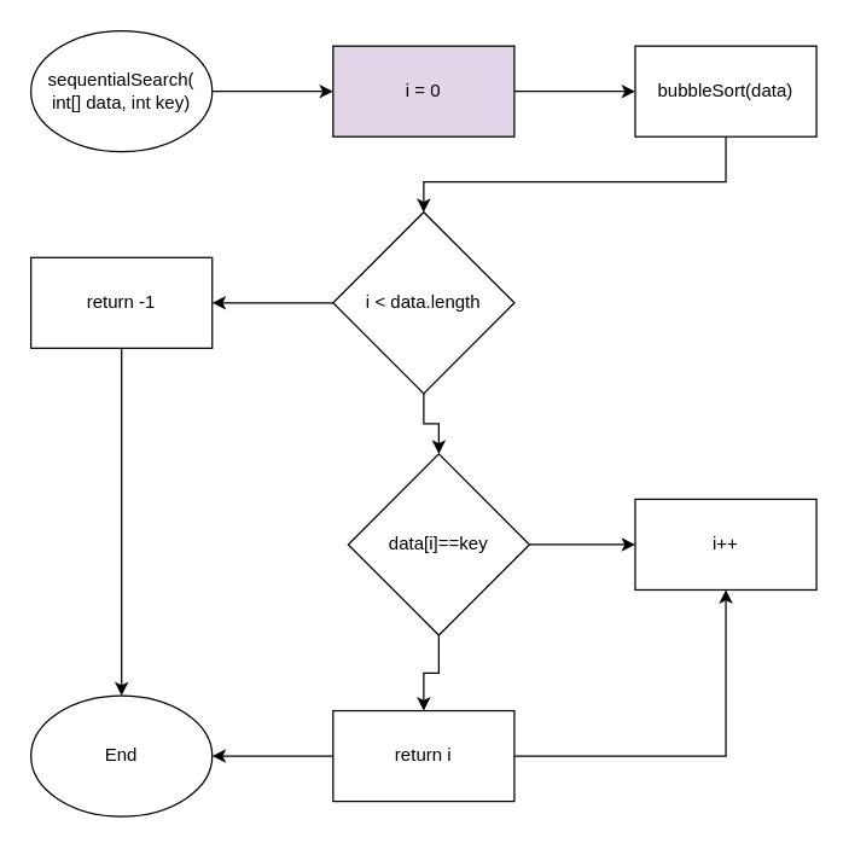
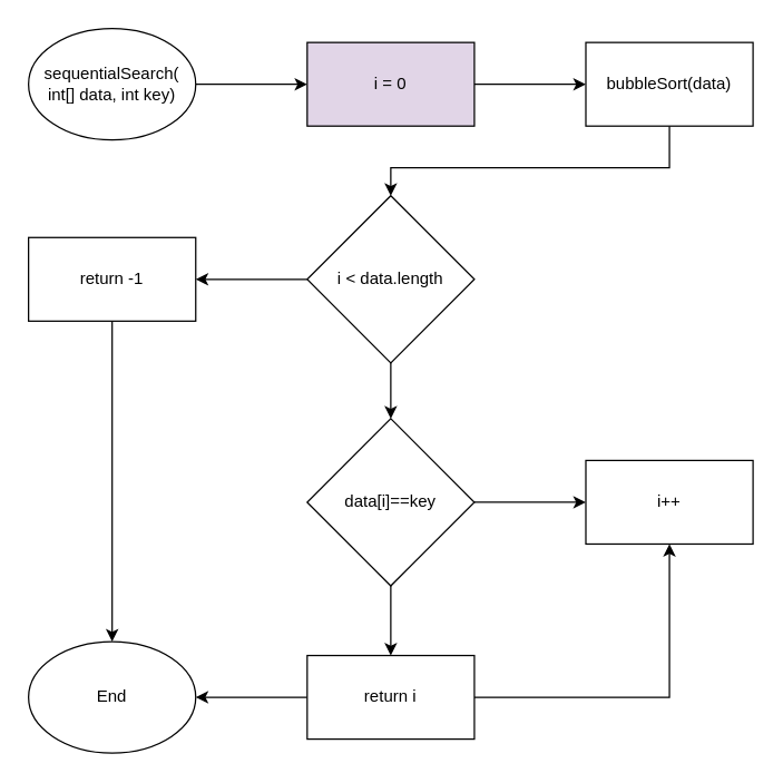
- <mxCell id="11" value="data[i]==key" style="rhombus;whiteSpace=wrap;html=1;" vertex="1" parent="1"><mxGeometry x="230" y="300" width="120" height="120" as="geometry" /></mxCell>
+ <mxCell id="11" value="data[i]==key" style="rhombus;whiteSpace=wrap;html=1;" vertex="1" parent="1"><mxGeometry x="220" y="300" width="120" height="120" as="geometry" /></mxCell>
